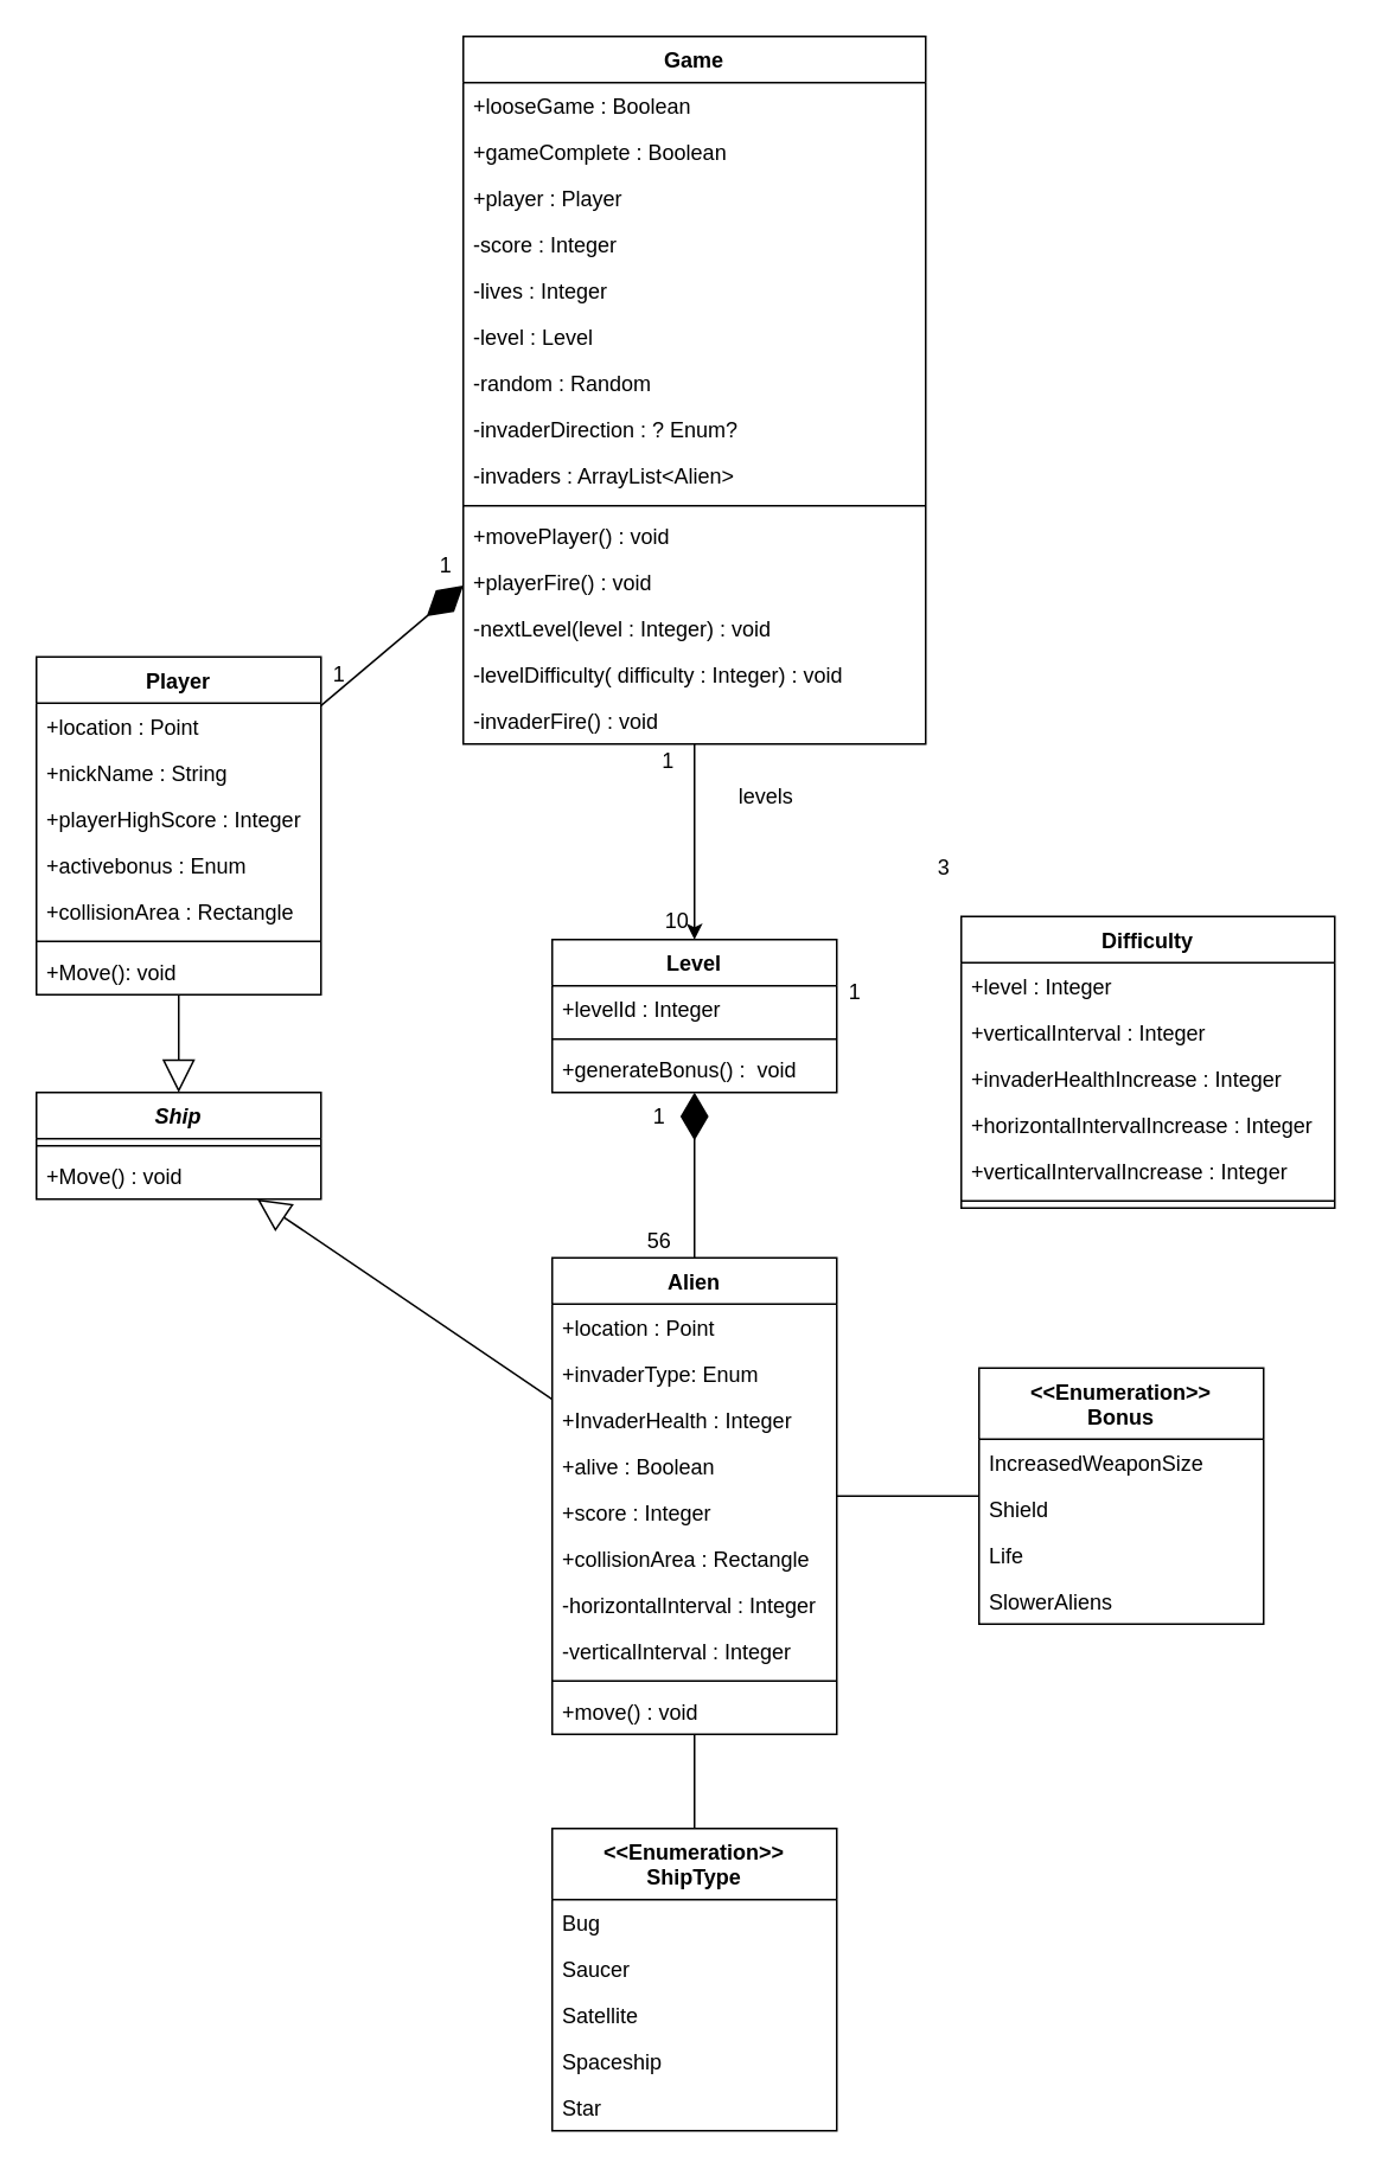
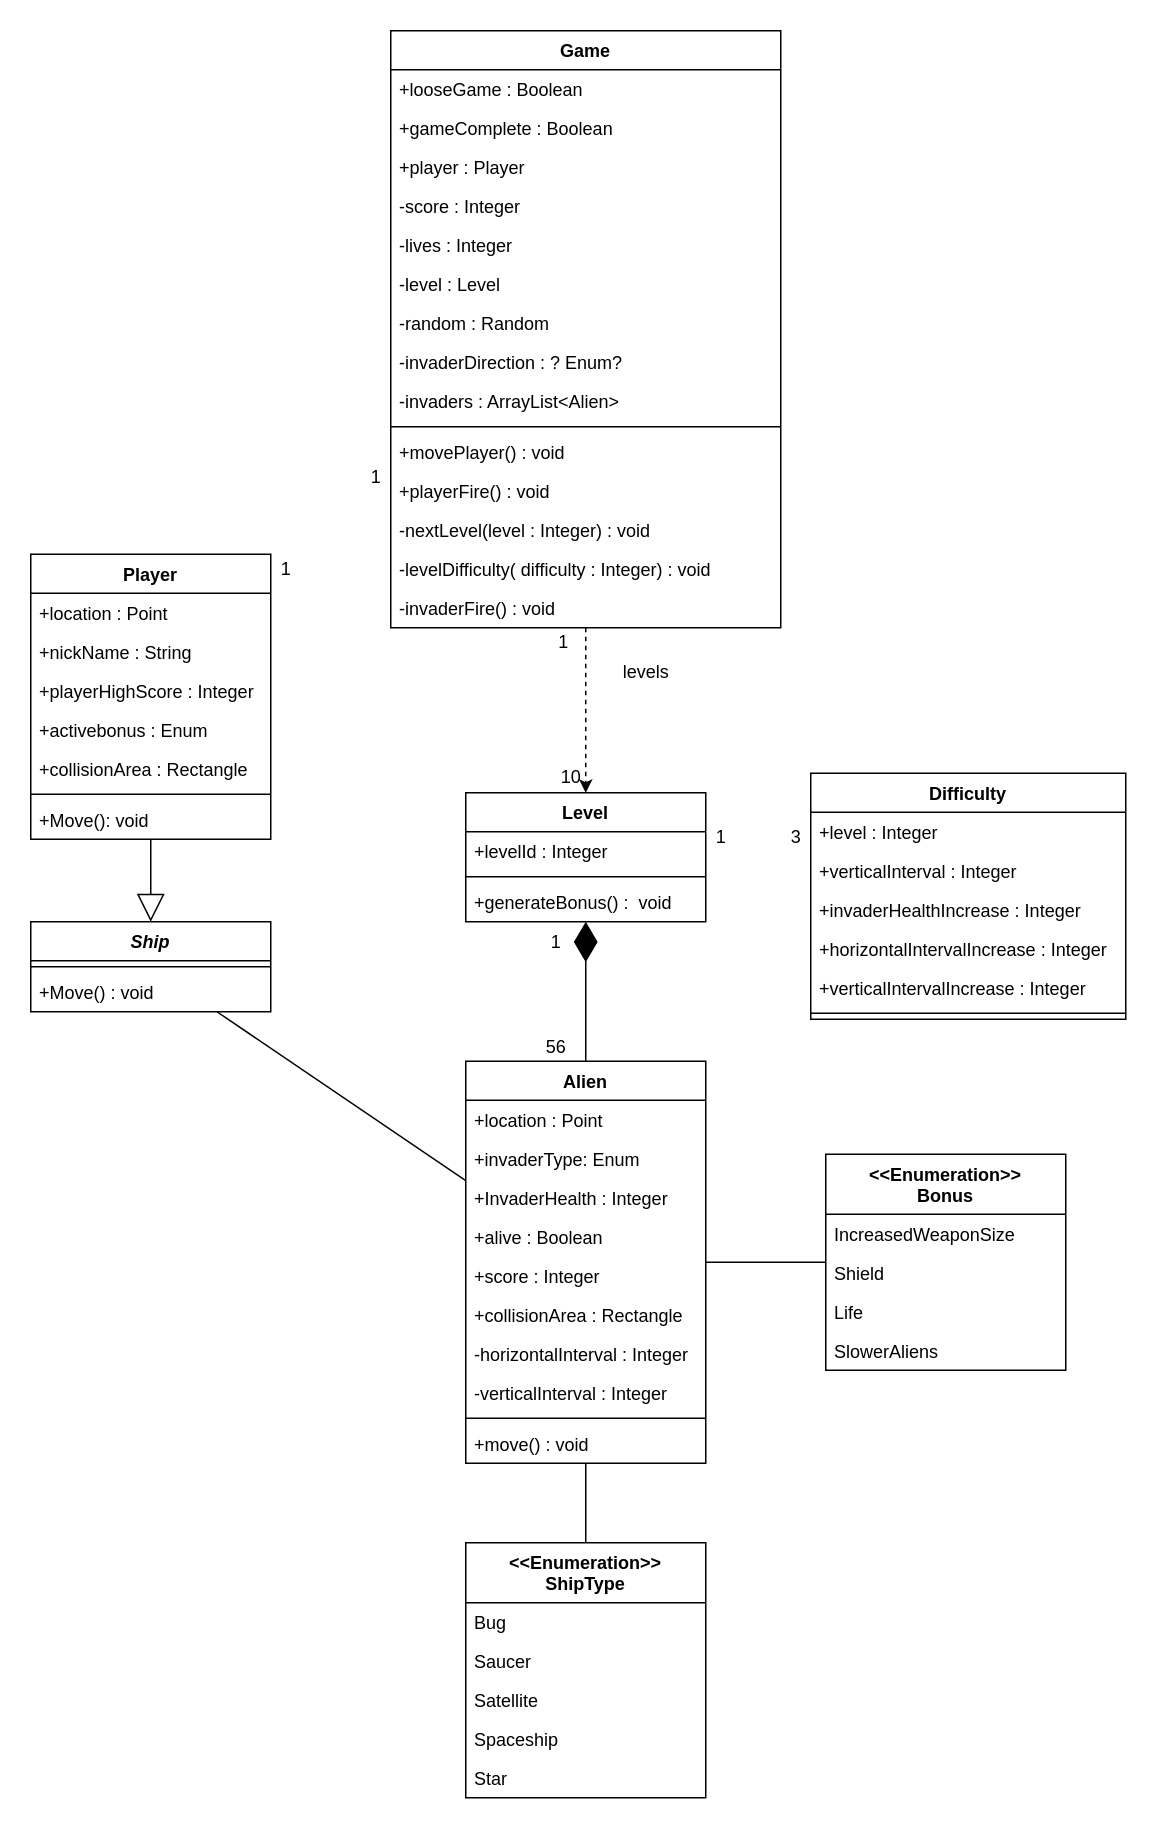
- <mxCell id="16" value="" style="endArrow=diamondThin;endFill=1;endSize=24;html=1;" parent="1" source="17" target="62" edge="1"><mxGeometry width="160" relative="1" as="geometry"><mxPoint x="180" y="298" as="sourcePoint" /><mxPoint x="320" y="298" as="targetPoint" /></mxGeometry></mxCell>
- <mxCell id="6" style="edgeStyle=orthogonalEdgeStyle;rounded=0;orthogonalLoop=1;jettySize=auto;html=1;" parent="1" source="62" target="7" edge="1"><mxGeometry relative="1" as="geometry" /></mxCell>
+ <mxCell id="6" style="edgeStyle=orthogonalEdgeStyle;rounded=0;orthogonalLoop=1;jettySize=auto;html=1;dashed=1;" parent="1" source="62" target="7" edge="1"><mxGeometry relative="1" as="geometry" /></mxCell>
- <mxCell id="14" value="3" style="text;html=1;align=center;verticalAlign=middle;resizable=0;points=[];autosize=1;" parent="1" vertex="1"><mxGeometry x="520" y="478" width="20" height="20" as="geometry" /></mxCell>
+ <mxCell id="14" value="3" style="text;html=1;align=center;verticalAlign=middle;resizable=0;points=[];autosize=1;" parent="1" vertex="1"><mxGeometry x="520" y="548" width="20" height="20" as="geometry" /></mxCell>
- <mxCell id="26" value="" style="endArrow=block;endSize=16;endFill=0;html=1;" parent="1" source="28" target="41" edge="1"><mxGeometry x="-0.125" width="160" relative="1" as="geometry"><mxPoint x="20" y="698" as="sourcePoint" /><mxPoint x="180" y="698" as="targetPoint" /><mxPoint as="offset" /></mxGeometry></mxCell>
+ <mxCell id="26" value="" style="endArrow=none;endSize=16;endFill=0;html=1;" parent="1" source="28" target="41" edge="1"><mxGeometry x="-0.125" width="160" relative="1" as="geometry"><mxPoint x="20" y="698" as="sourcePoint" /><mxPoint x="180" y="698" as="targetPoint" /><mxPoint as="offset" /></mxGeometry></mxCell>
